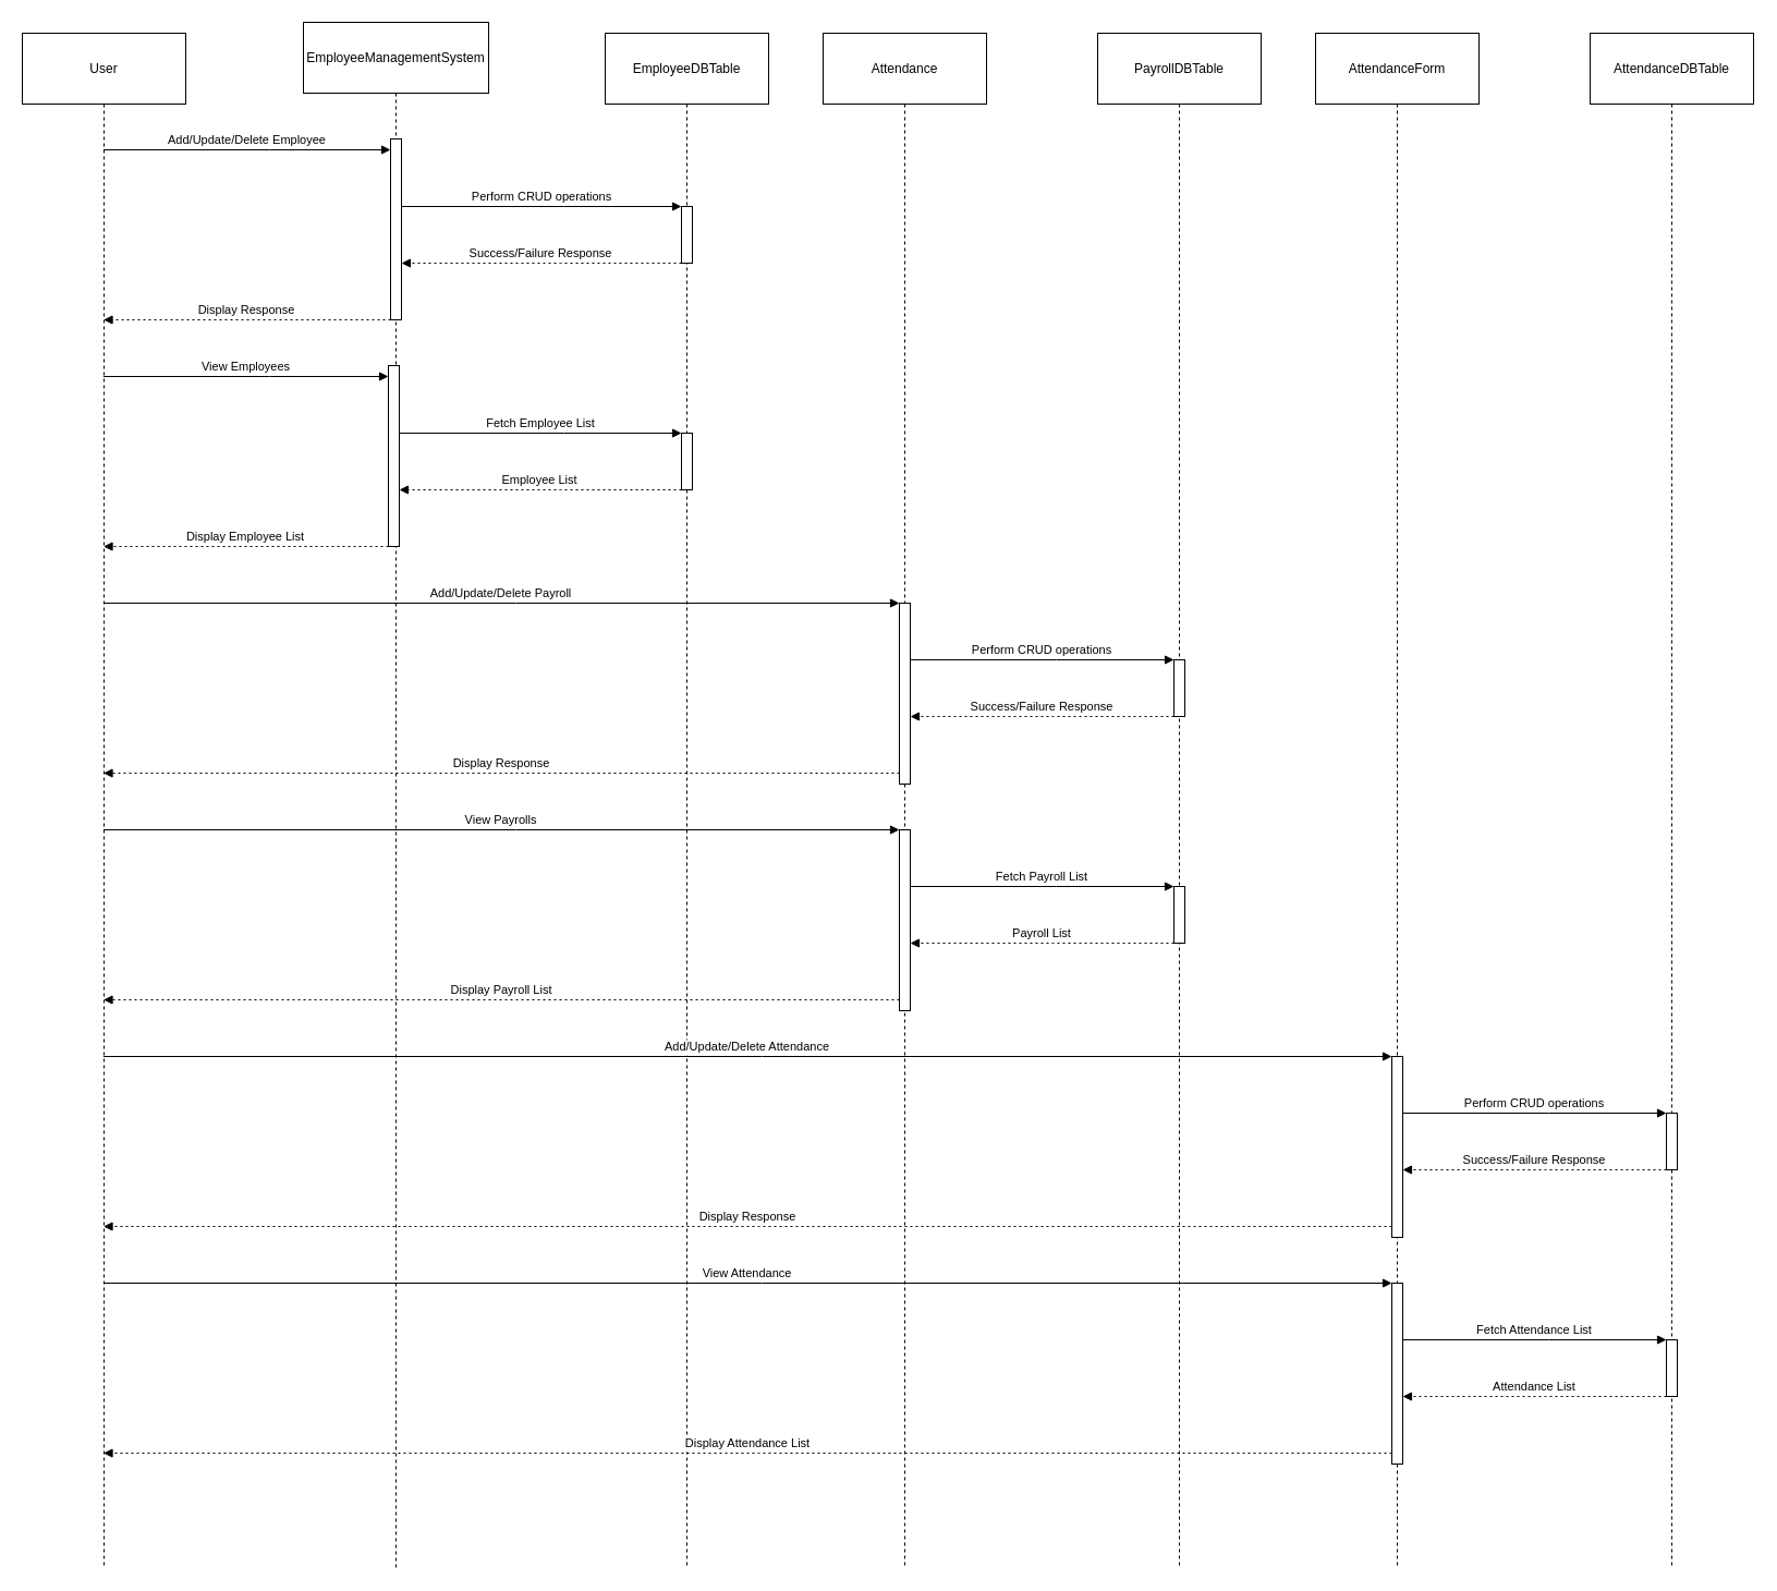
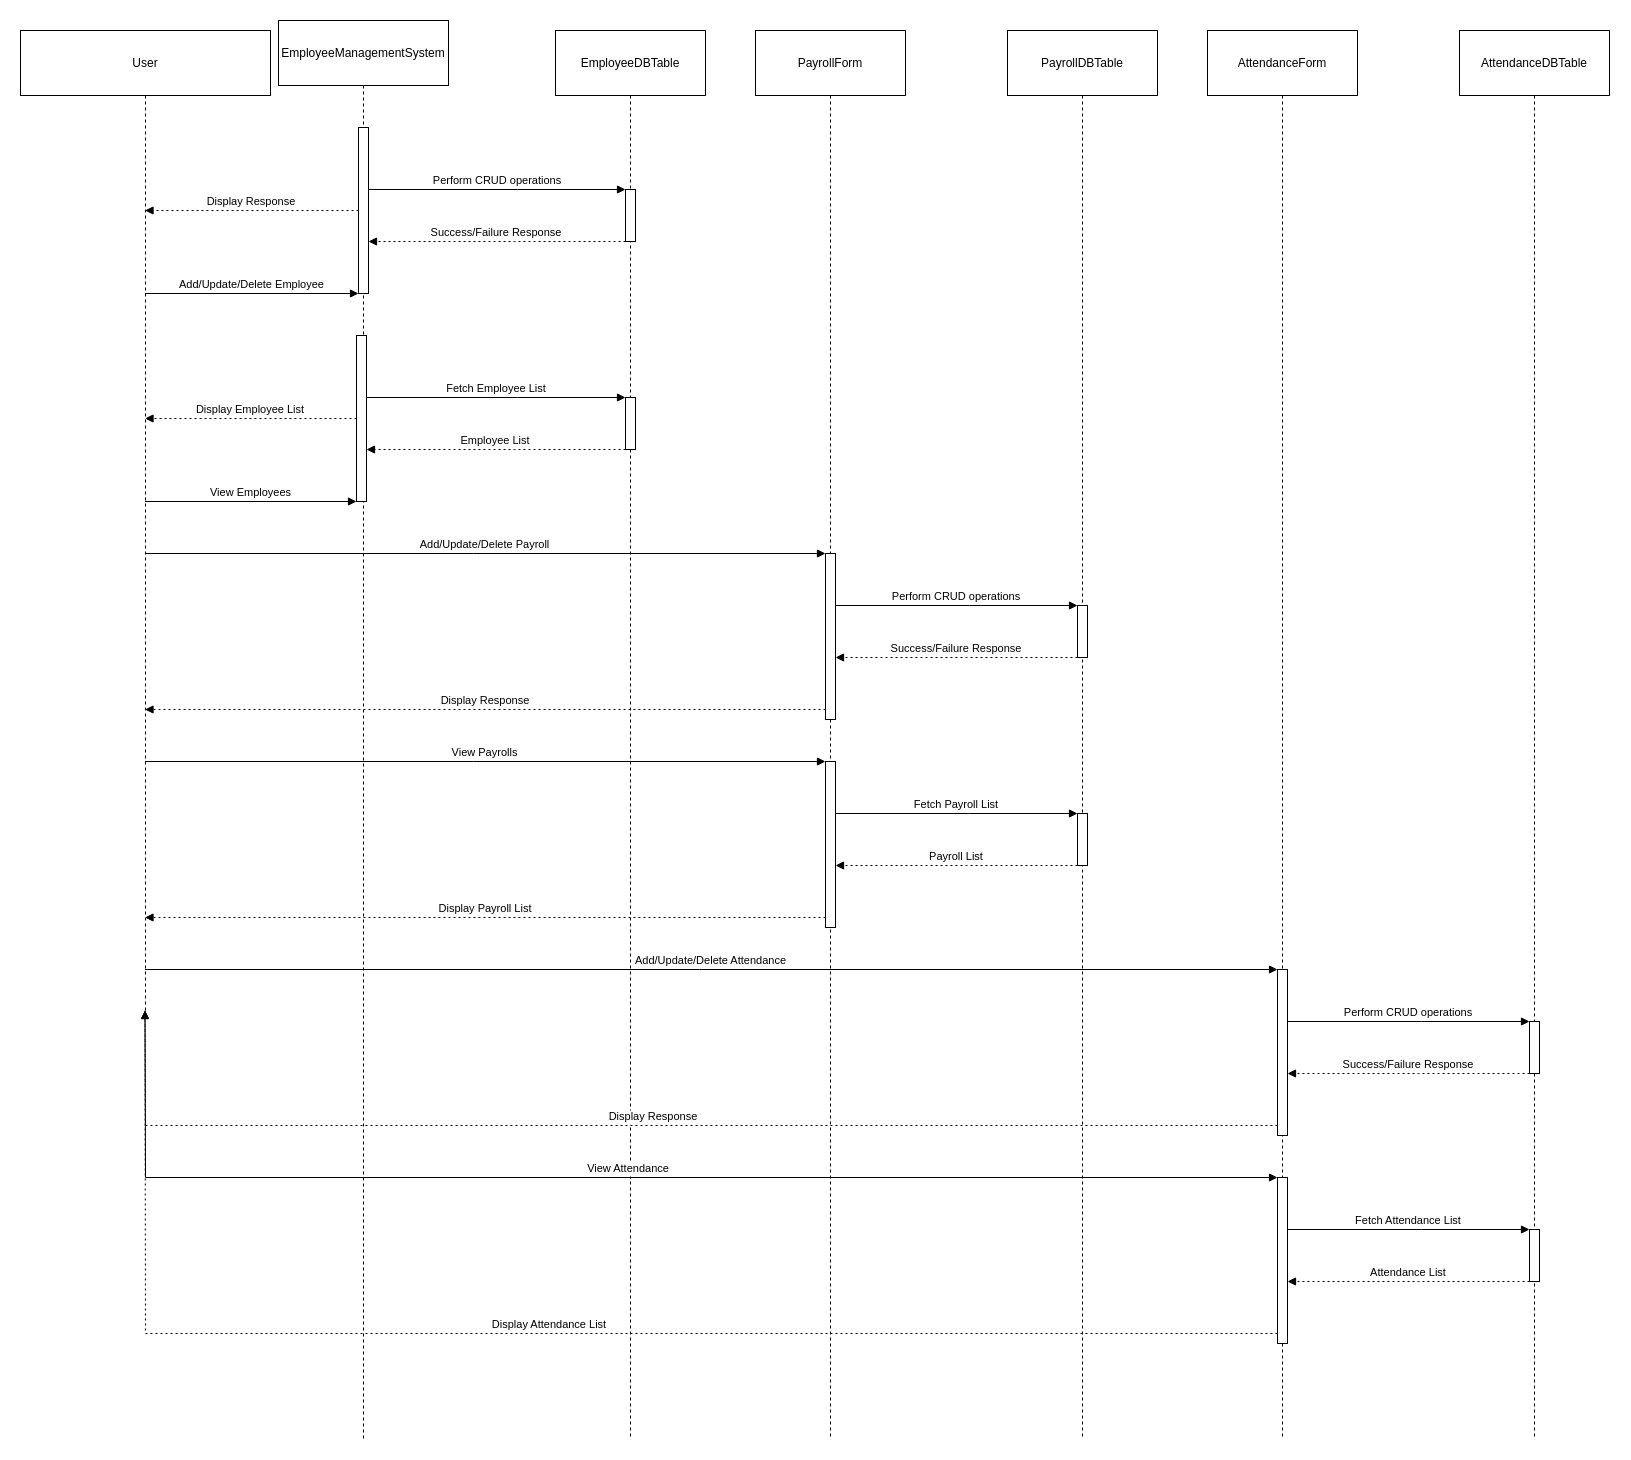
- <mxCell id="9" value="Attendance" style="shape=umlLifeline;perimeter=lifelinePerimeter;whiteSpace=wrap;container=1;dropTarget=0;collapsible=0;recursiveResize=0;outlineConnect=0;portConstraint=eastwest;newEdgeStyle={&quot;edgeStyle&quot;:&quot;elbowEdgeStyle&quot;,&quot;elbow&quot;:&quot;vertical&quot;,&quot;curved&quot;:0,&quot;rounded&quot;:0};size=65;" vertex="1" parent="1"><mxGeometry x="755" y="30" width="150" height="1408" as="geometry" /></mxCell>
+ <mxCell id="9" value="PayrollForm" style="shape=umlLifeline;perimeter=lifelinePerimeter;whiteSpace=wrap;container=1;dropTarget=0;collapsible=0;recursiveResize=0;outlineConnect=0;portConstraint=eastwest;newEdgeStyle={&quot;edgeStyle&quot;:&quot;elbowEdgeStyle&quot;,&quot;elbow&quot;:&quot;vertical&quot;,&quot;curved&quot;:0,&quot;rounded&quot;:0};size=65;" vertex="1" parent="1"><mxGeometry x="755" y="30" width="150" height="1408" as="geometry" /></mxCell>
- <mxCell id="2" value="User" style="shape=umlLifeline;perimeter=lifelinePerimeter;whiteSpace=wrap;container=1;dropTarget=0;collapsible=0;recursiveResize=0;outlineConnect=0;portConstraint=eastwest;newEdgeStyle={&quot;edgeStyle&quot;:&quot;elbowEdgeStyle&quot;,&quot;elbow&quot;:&quot;vertical&quot;,&quot;curved&quot;:0,&quot;rounded&quot;:0};size=65;" vertex="1" parent="1"><mxGeometry x="20" y="30" width="150" height="1408" as="geometry" /></mxCell>
+ <mxCell id="2" value="User" style="shape=umlLifeline;perimeter=lifelinePerimeter;whiteSpace=wrap;container=1;dropTarget=0;collapsible=0;recursiveResize=0;outlineConnect=0;portConstraint=eastwest;newEdgeStyle={&quot;edgeStyle&quot;:&quot;elbowEdgeStyle&quot;,&quot;elbow&quot;:&quot;vertical&quot;,&quot;curved&quot;:0,&quot;rounded&quot;:0};size=65;" vertex="1" parent="1"><mxGeometry x="20" y="30" width="250" height="980" as="geometry" /></mxCell>
